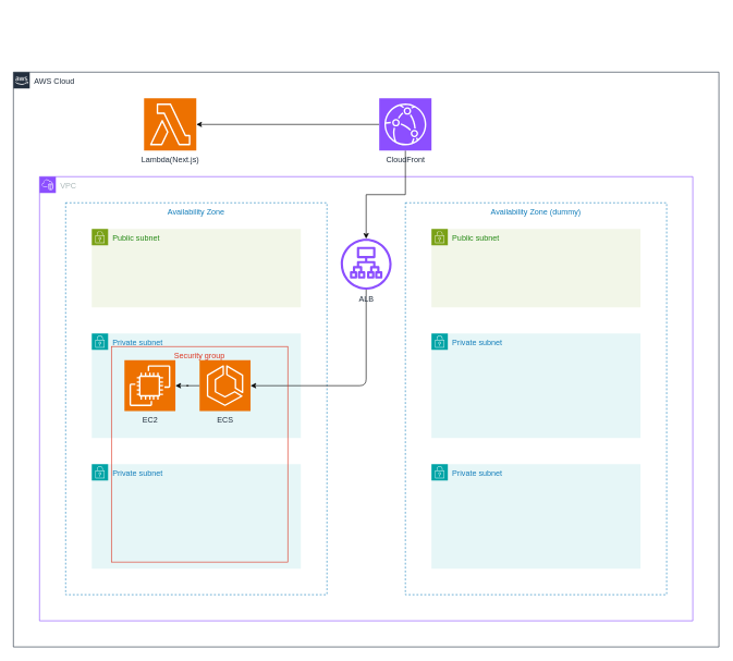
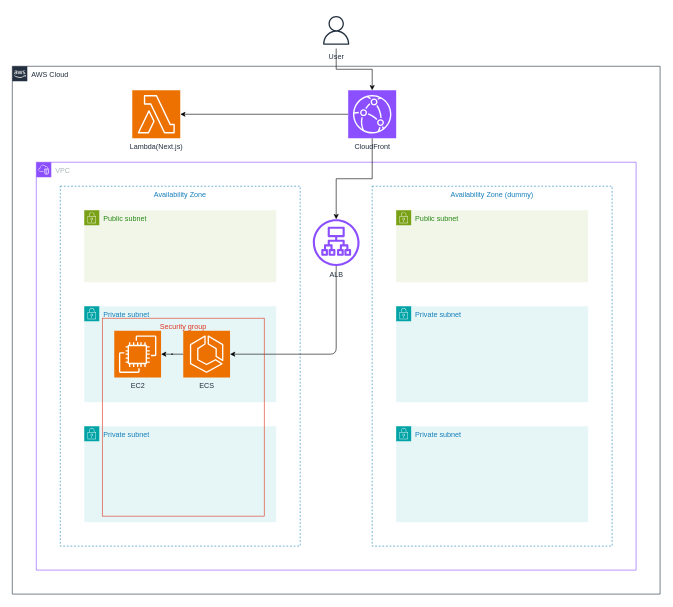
+ <mxCell id="23" value="User" style="sketch=0;outlineConnect=0;fontColor=#232F3E;gradientColor=none;strokeColor=#232F3E;fillColor=#ffffff;dashed=0;verticalLabelPosition=bottom;verticalAlign=top;align=center;html=1;fontSize=12;fontStyle=0;aspect=fixed;shape=mxgraph.aws4.resourceIcon;resIcon=mxgraph.aws4.user;" parent="1" vertex="1"><mxGeometry x="530" y="20" width="60" height="60" as="geometry" /></mxCell>
+ <mxCell id="22" style="edgeStyle=orthogonalEdgeStyle;rounded=0;orthogonalLoop=1;jettySize=auto;html=1;" parent="1" source="23" target="20" edge="1"><mxGeometry relative="1" as="geometry" /></mxCell>
